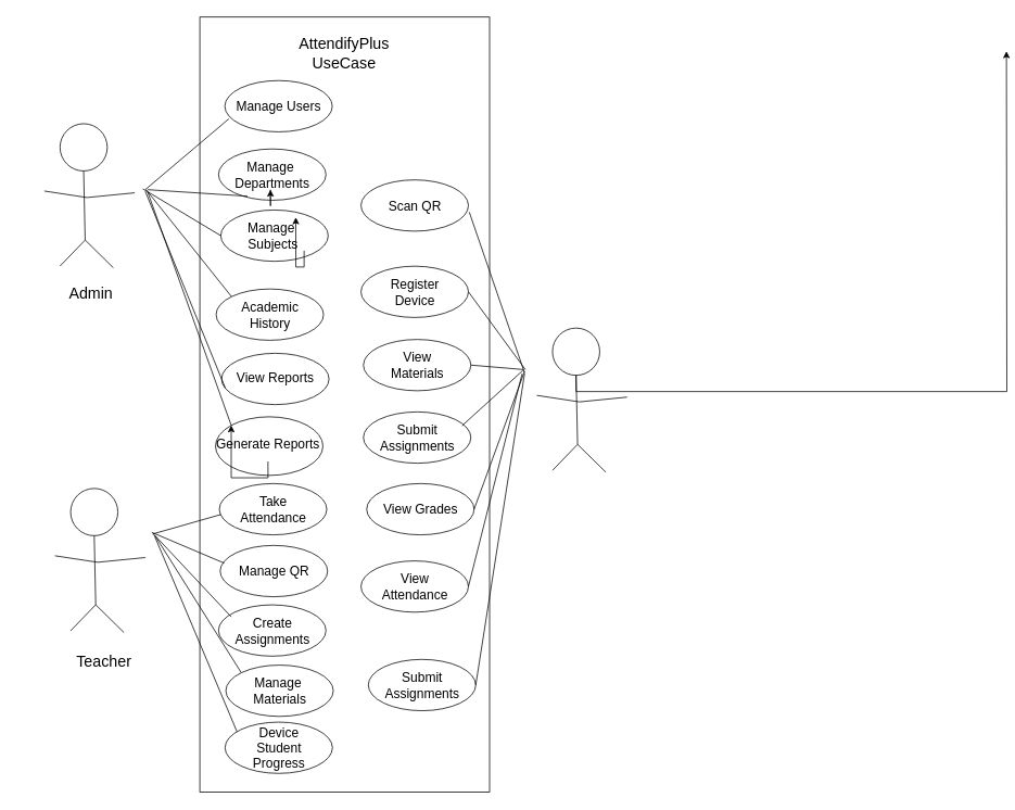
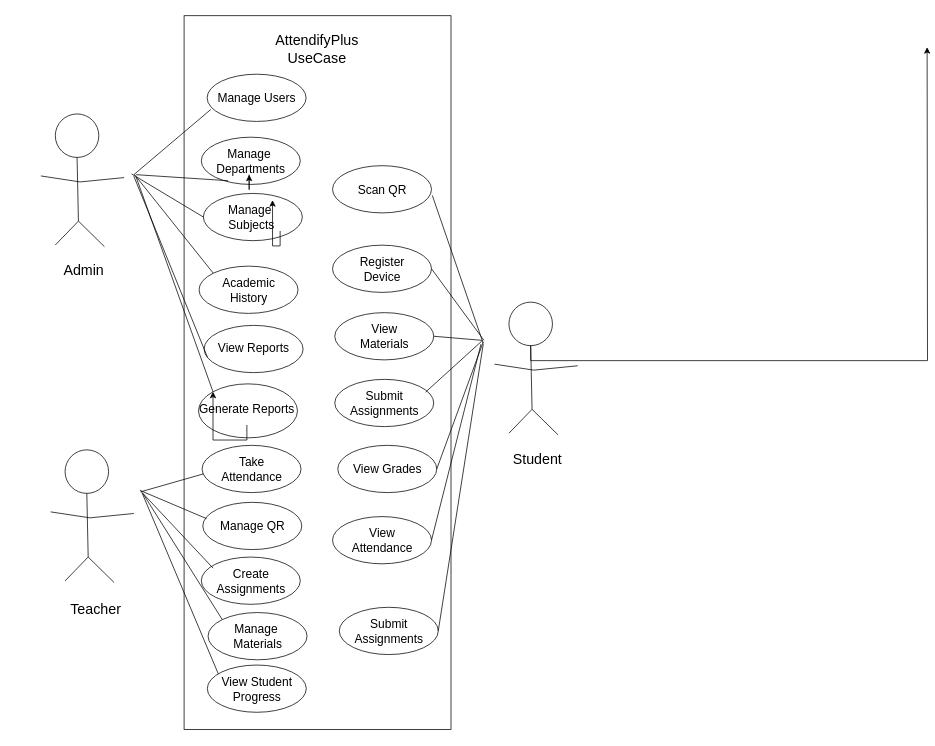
+ <mxCell id="25" value="&lt;font style=&quot;font-size: 19px;&quot;&gt;Student&lt;/font&gt;" style="text;html=1;align=center;verticalAlign=middle;whiteSpace=wrap;rounded=0;fontColor=light-dark(#000000,#000000);" vertex="1" parent="1"><mxGeometry x="625" y="584" width="183" height="55" as="geometry" /></mxCell>
- <mxCell id="68" value="Device Student Progress" style="text;html=1;align=center;verticalAlign=middle;whiteSpace=wrap;rounded=0;fontColor=light-dark(#000000,#000000);fontSize=16;" vertex="1" parent="66"><mxGeometry x="15.62" width="100.75" height="67" as="geometry" /></mxCell>
+ <mxCell id="68" value="View Student Progress" style="text;html=1;align=center;verticalAlign=middle;whiteSpace=wrap;rounded=0;fontColor=light-dark(#000000,#000000);fontSize=16;" vertex="1" parent="66"><mxGeometry x="15.62" width="100.75" height="67" as="geometry" /></mxCell>
